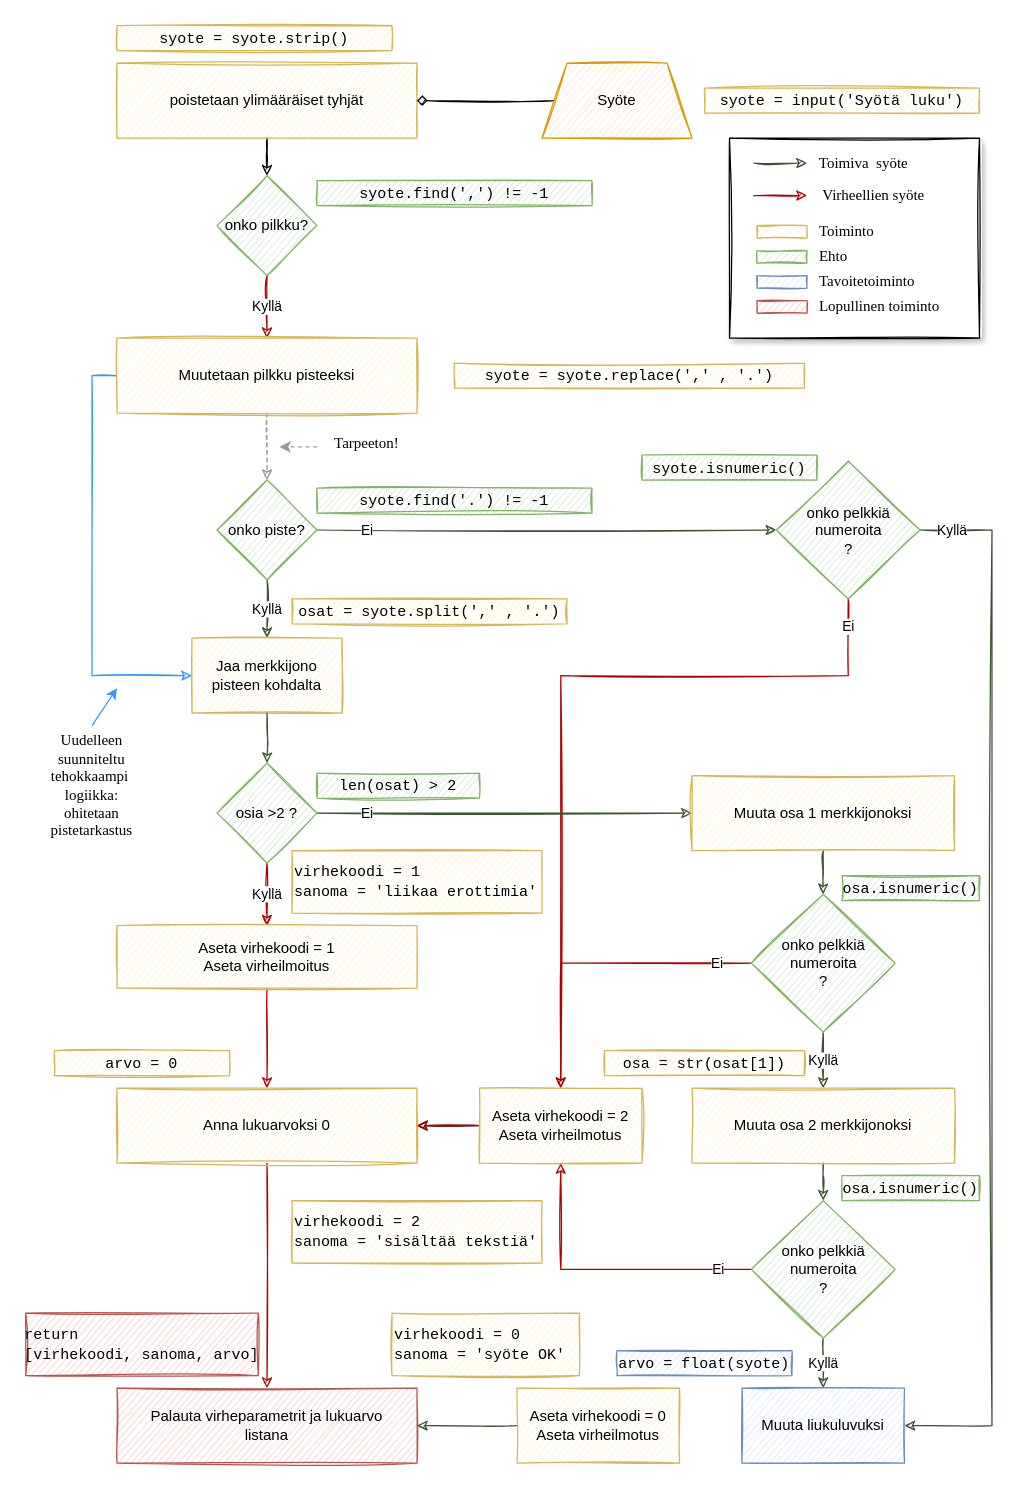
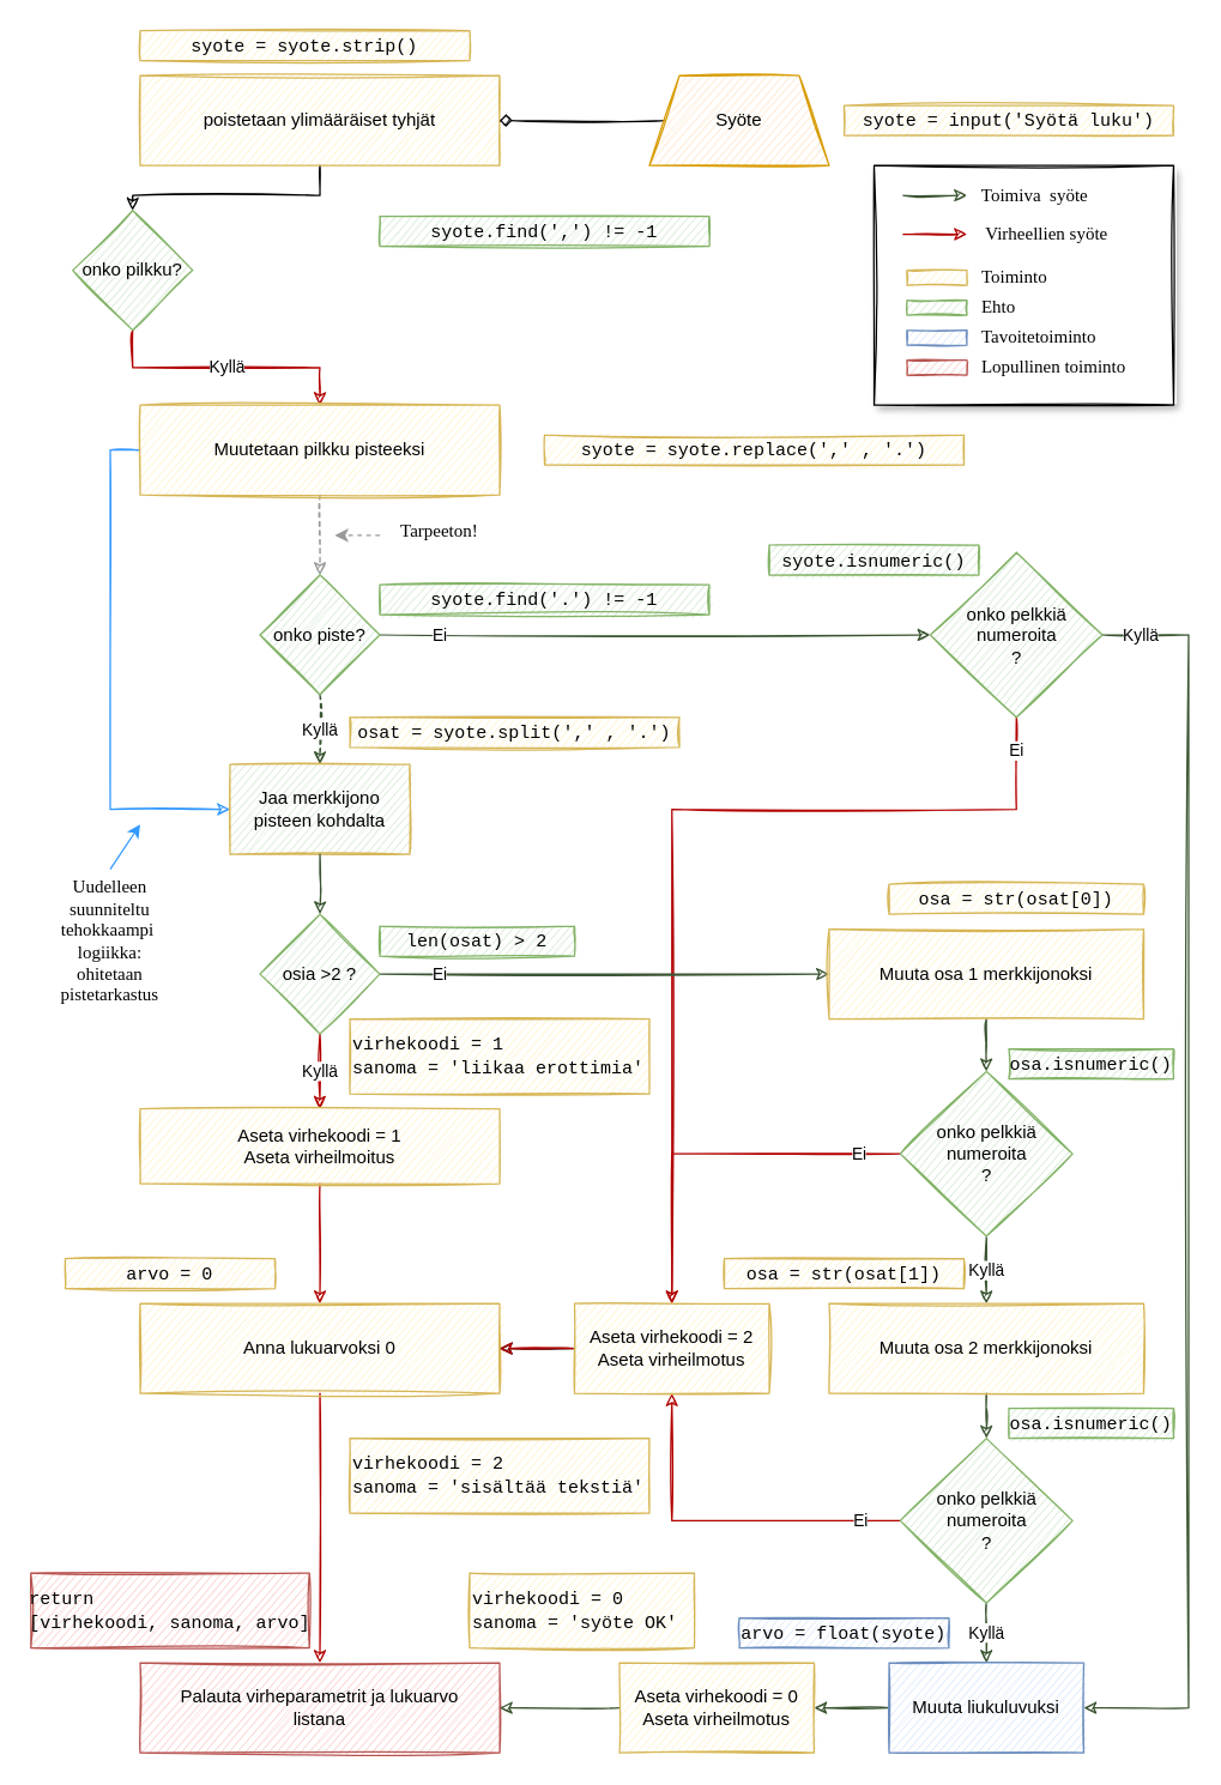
- <mxCell id="6" value="onko pilkku?" style="rhombus;whiteSpace=wrap;html=1;sketch=1;fillColor=#d5e8d4;strokeColor=#82b366;" vertex="1" parent="1"><mxGeometry x="173" y="140" width="80" height="80" as="geometry" /></mxCell>
+ <mxCell id="6" value="onko pilkku?" style="rhombus;whiteSpace=wrap;html=1;sketch=1;fillColor=#d5e8d4;strokeColor=#82b366;" vertex="1" parent="1"><mxGeometry x="48" y="140" width="80" height="80" as="geometry" /></mxCell>
- <mxCell id="10" value="Kyllä" style="edgeStyle=orthogonalEdgeStyle;rounded=0;orthogonalLoop=1;jettySize=auto;html=1;sketch=1;fillColor=#6d8764;strokeColor=#3A5431;" edge="1" parent="1" source="13" target="14"><mxGeometry relative="1" as="geometry" /></mxCell>
+ <mxCell id="10" value="Kyllä" style="edgeStyle=orthogonalEdgeStyle;rounded=0;orthogonalLoop=1;jettySize=auto;html=1;sketch=1;fillColor=#6d8764;strokeColor=#3A5431;dashed=1;" edge="1" parent="1" source="13" target="14"><mxGeometry relative="1" as="geometry" /></mxCell>
- <mxCell id="14" value="Jaa merkkijono pisteen kohdalta" style="rounded=0;whiteSpace=wrap;html=1;sketch=1;fillColor=#fff2cc;strokeColor=#d6b656;" vertex="1" parent="1"><mxGeometry x="153" y="510" width="120" height="60" as="geometry" /></mxCell>
+ <mxCell id="14" value="Jaa merkkijono pisteen kohdalta" style="rounded=0;whiteSpace=wrap;html=1;sketch=1;fillColor=#d5e8d4;strokeColor=#d6b656;" vertex="1" parent="1"><mxGeometry x="153" y="510" width="120" height="60" as="geometry" /></mxCell>
+ <mxCell id="50" value="&lt;font face=&quot;Courier New&quot;&gt;osa = str(osat[0])&lt;/font&gt;" style="text;html=1;strokeColor=#d6b656;fillColor=#fff2cc;align=center;verticalAlign=middle;whiteSpace=wrap;rounded=0;sketch=1;" vertex="1" parent="1"><mxGeometry x="593" y="590" width="170" height="20" as="geometry" /></mxCell>
+ <mxCell id="34" style="edgeStyle=orthogonalEdgeStyle;rounded=0;orthogonalLoop=1;jettySize=auto;html=1;sketch=1;fillColor=#6d8764;strokeColor=#3A5431;" edge="1" parent="1" source="35" target="40"><mxGeometry relative="1" as="geometry" /></mxCell>
